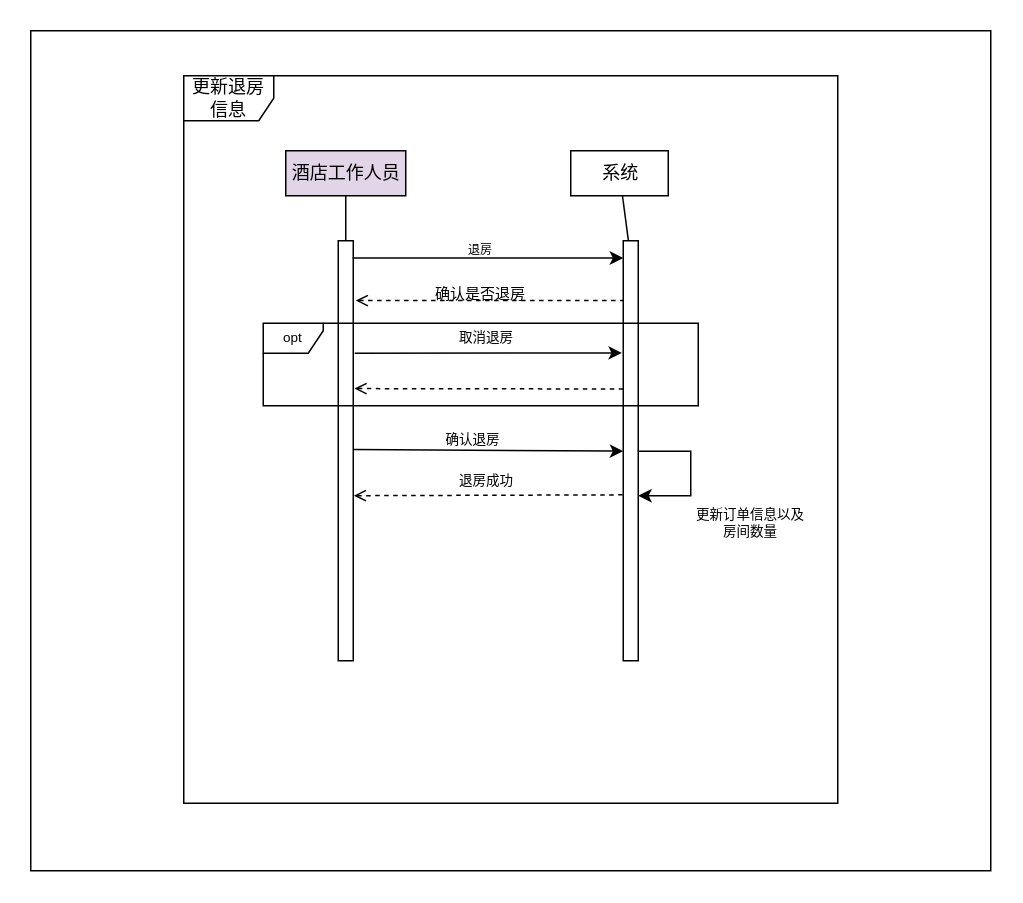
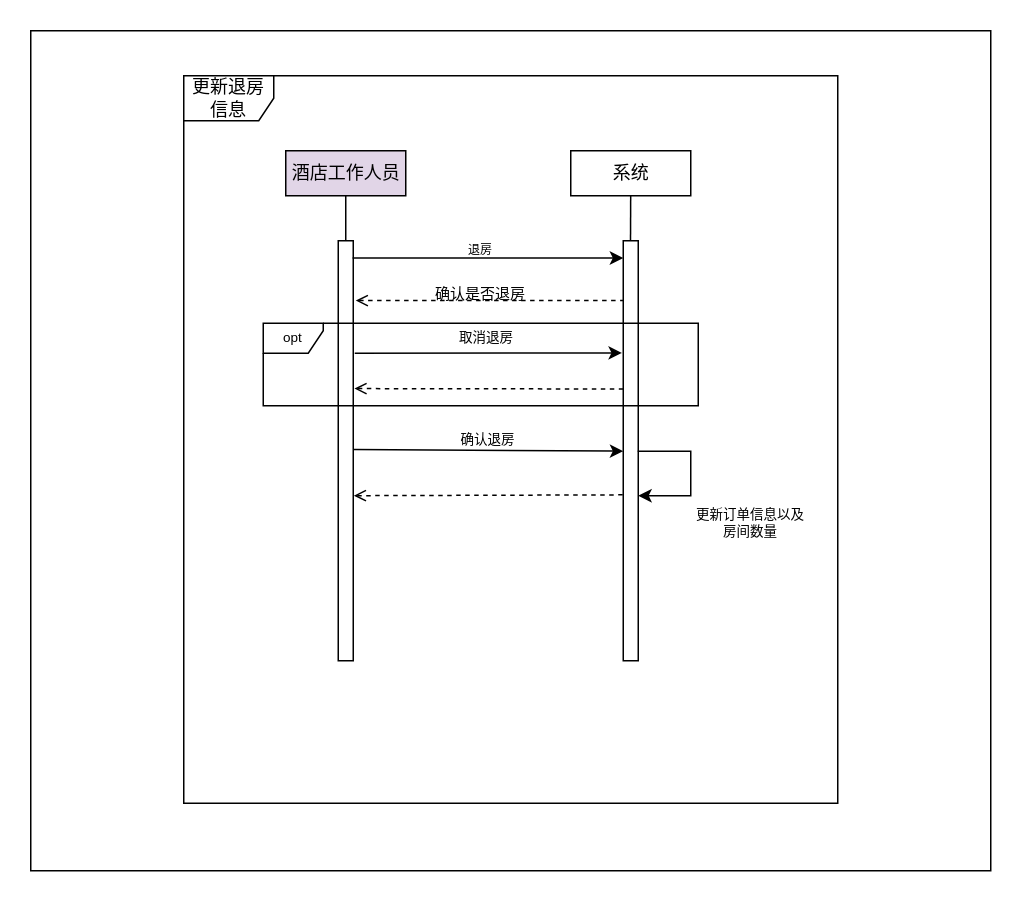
- <mxCell id="7" value="系统" style="html=1;" vertex="1" parent="1"><mxGeometry x="380" y="100" width="65" height="30" as="geometry" /></mxCell>
+ <mxCell id="7" value="系统" style="html=1;" vertex="1" parent="1"><mxGeometry x="380" y="100" width="80" height="30" as="geometry" /></mxCell>
- <mxCell id="19" value="确认退房" style="text;html=1;strokeColor=none;fillColor=none;align=center;verticalAlign=middle;whiteSpace=wrap;rounded=0;fontSize=9;" vertex="1" parent="1"><mxGeometry x="255" y="282.5" width="120" height="20" as="geometry" /></mxCell>
+ <mxCell id="19" value="确认退房" style="text;html=1;strokeColor=none;fillColor=none;align=center;verticalAlign=middle;whiteSpace=wrap;rounded=0;fontSize=9;" vertex="1" parent="1"><mxGeometry x="265" y="282.5" width="120" height="20" as="geometry" /></mxCell>
- <mxCell id="21" value="退房成功" style="text;html=1;strokeColor=none;fillColor=none;align=center;verticalAlign=middle;whiteSpace=wrap;rounded=0;fontSize=9;" vertex="1" parent="1"><mxGeometry x="274" y="310" width="100" height="20" as="geometry" /></mxCell>
